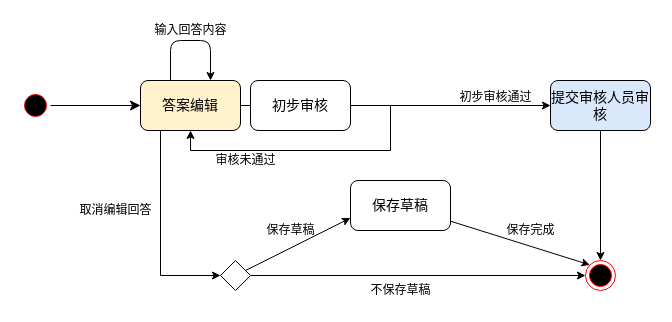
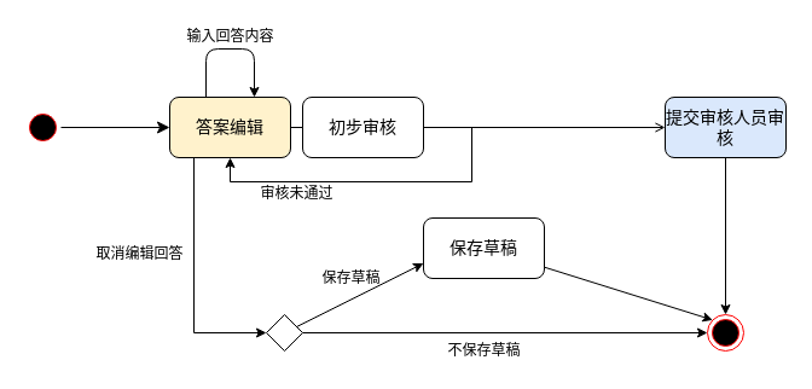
- <mxCell id="26" value="初步审核通过" style="text;html=1;align=center;verticalAlign=middle;resizable=0;points=[];autosize=1;" vertex="1" parent="1"><mxGeometry x="450" y="87" width="90" height="20" as="geometry" /></mxCell>
- <mxCell id="11" style="edgeStyle=orthogonalEdgeStyle;rounded=0;orthogonalLoop=1;jettySize=auto;html=1;endArrow=classic;endFill=1;strokeColor=#000000;" parent="1" source="12" target="15" edge="1"><mxGeometry relative="1" as="geometry" /></mxCell>
+ <mxCell id="11" style="edgeStyle=orthogonalEdgeStyle;rounded=0;orthogonalLoop=1;jettySize=auto;html=1;endArrow=open;endFill=1;strokeColor=#000000;" parent="1" source="12" target="15" edge="1"><mxGeometry relative="1" as="geometry" /></mxCell>
- <mxCell id="25" value="保存完成" style="text;html=1;align=center;verticalAlign=middle;resizable=0;points=[];autosize=1;" parent="1" vertex="1"><mxGeometry x="500" y="220" width="60" height="20" as="geometry" /></mxCell>
